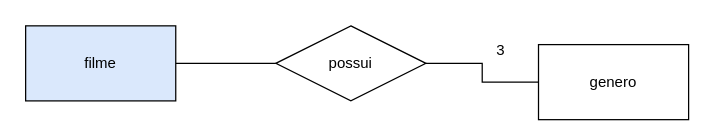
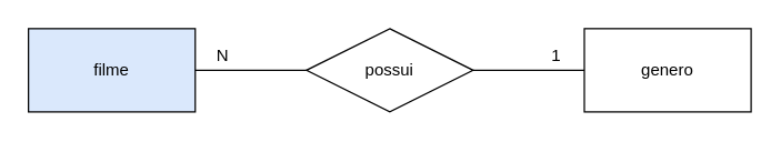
+ <mxCell id="7" value="N" style="text;html=1;strokeColor=none;fillColor=none;align=center;verticalAlign=middle;whiteSpace=wrap;rounded=0;" vertex="1" parent="1"><mxGeometry x="140" y="30" width="40" height="20" as="geometry" /></mxCell>
- <mxCell id="8" value="3" style="text;html=1;strokeColor=none;fillColor=none;align=center;verticalAlign=middle;whiteSpace=wrap;rounded=0;" vertex="1" parent="1"><mxGeometry x="380" y="30" width="40" height="20" as="geometry" /></mxCell>
+ <mxCell id="8" value="1" style="text;html=1;strokeColor=none;fillColor=none;align=center;verticalAlign=middle;whiteSpace=wrap;rounded=0;" vertex="1" parent="1"><mxGeometry x="380" y="30" width="40" height="20" as="geometry" /></mxCell>
- <mxCell id="5" value="genero" style="rounded=0;whiteSpace=wrap;html=1;" vertex="1" parent="1"><mxGeometry x="430" y="35" width="120" height="60" as="geometry" /></mxCell>
+ <mxCell id="5" value="genero" style="rounded=0;whiteSpace=wrap;html=1;" vertex="1" parent="1"><mxGeometry x="420" y="20" width="120" height="60" as="geometry" /></mxCell>
